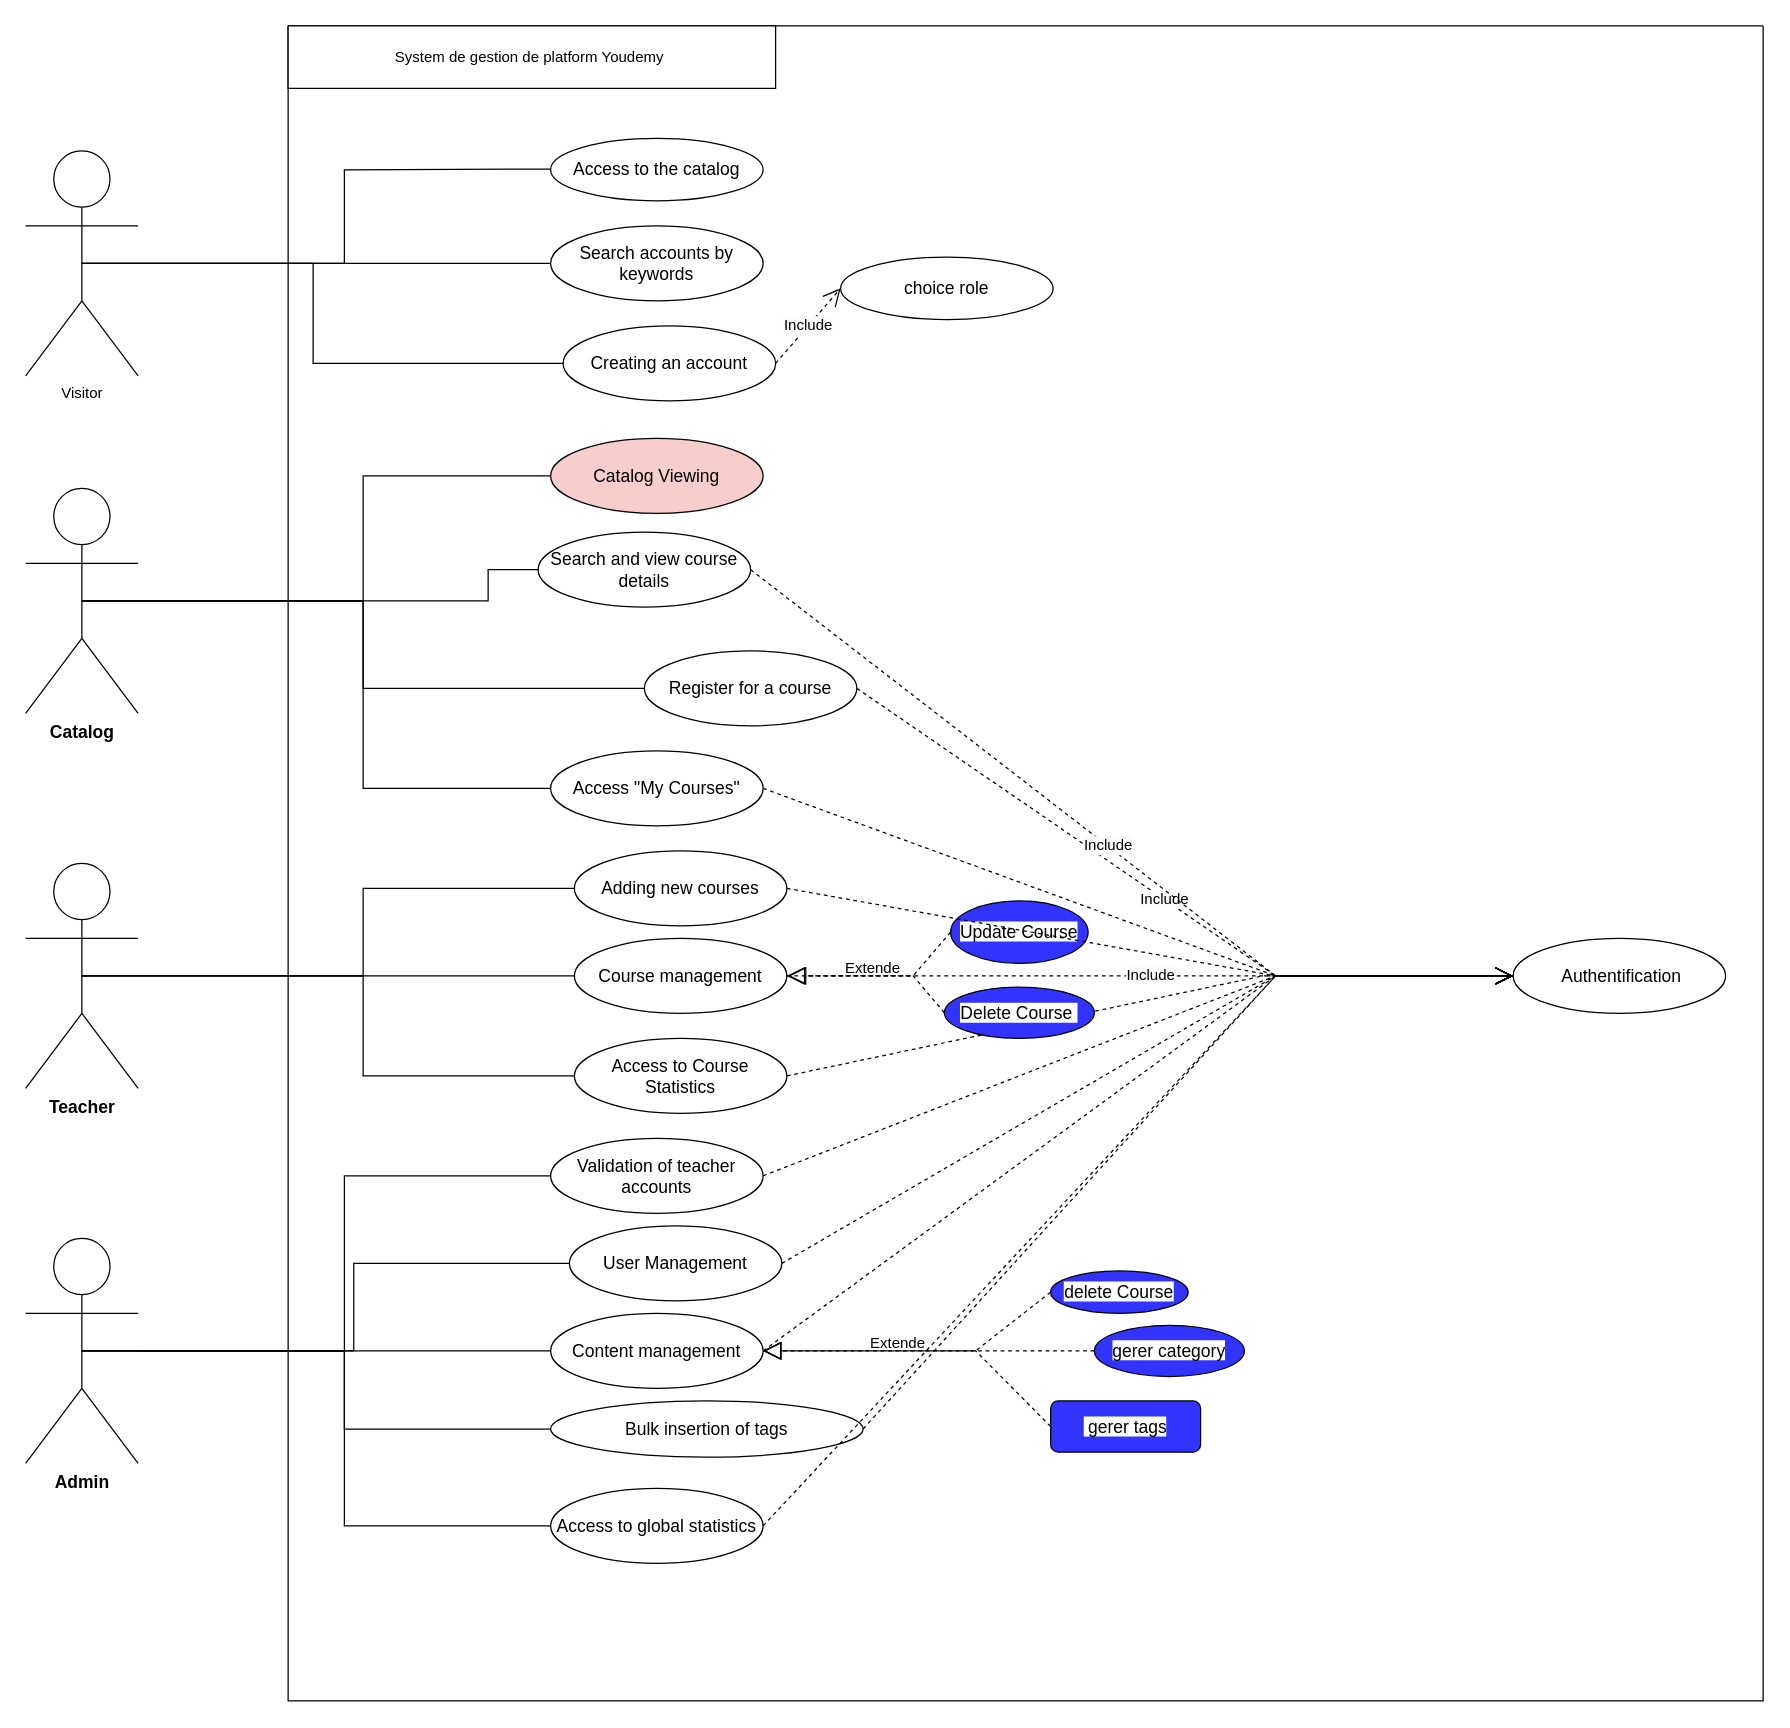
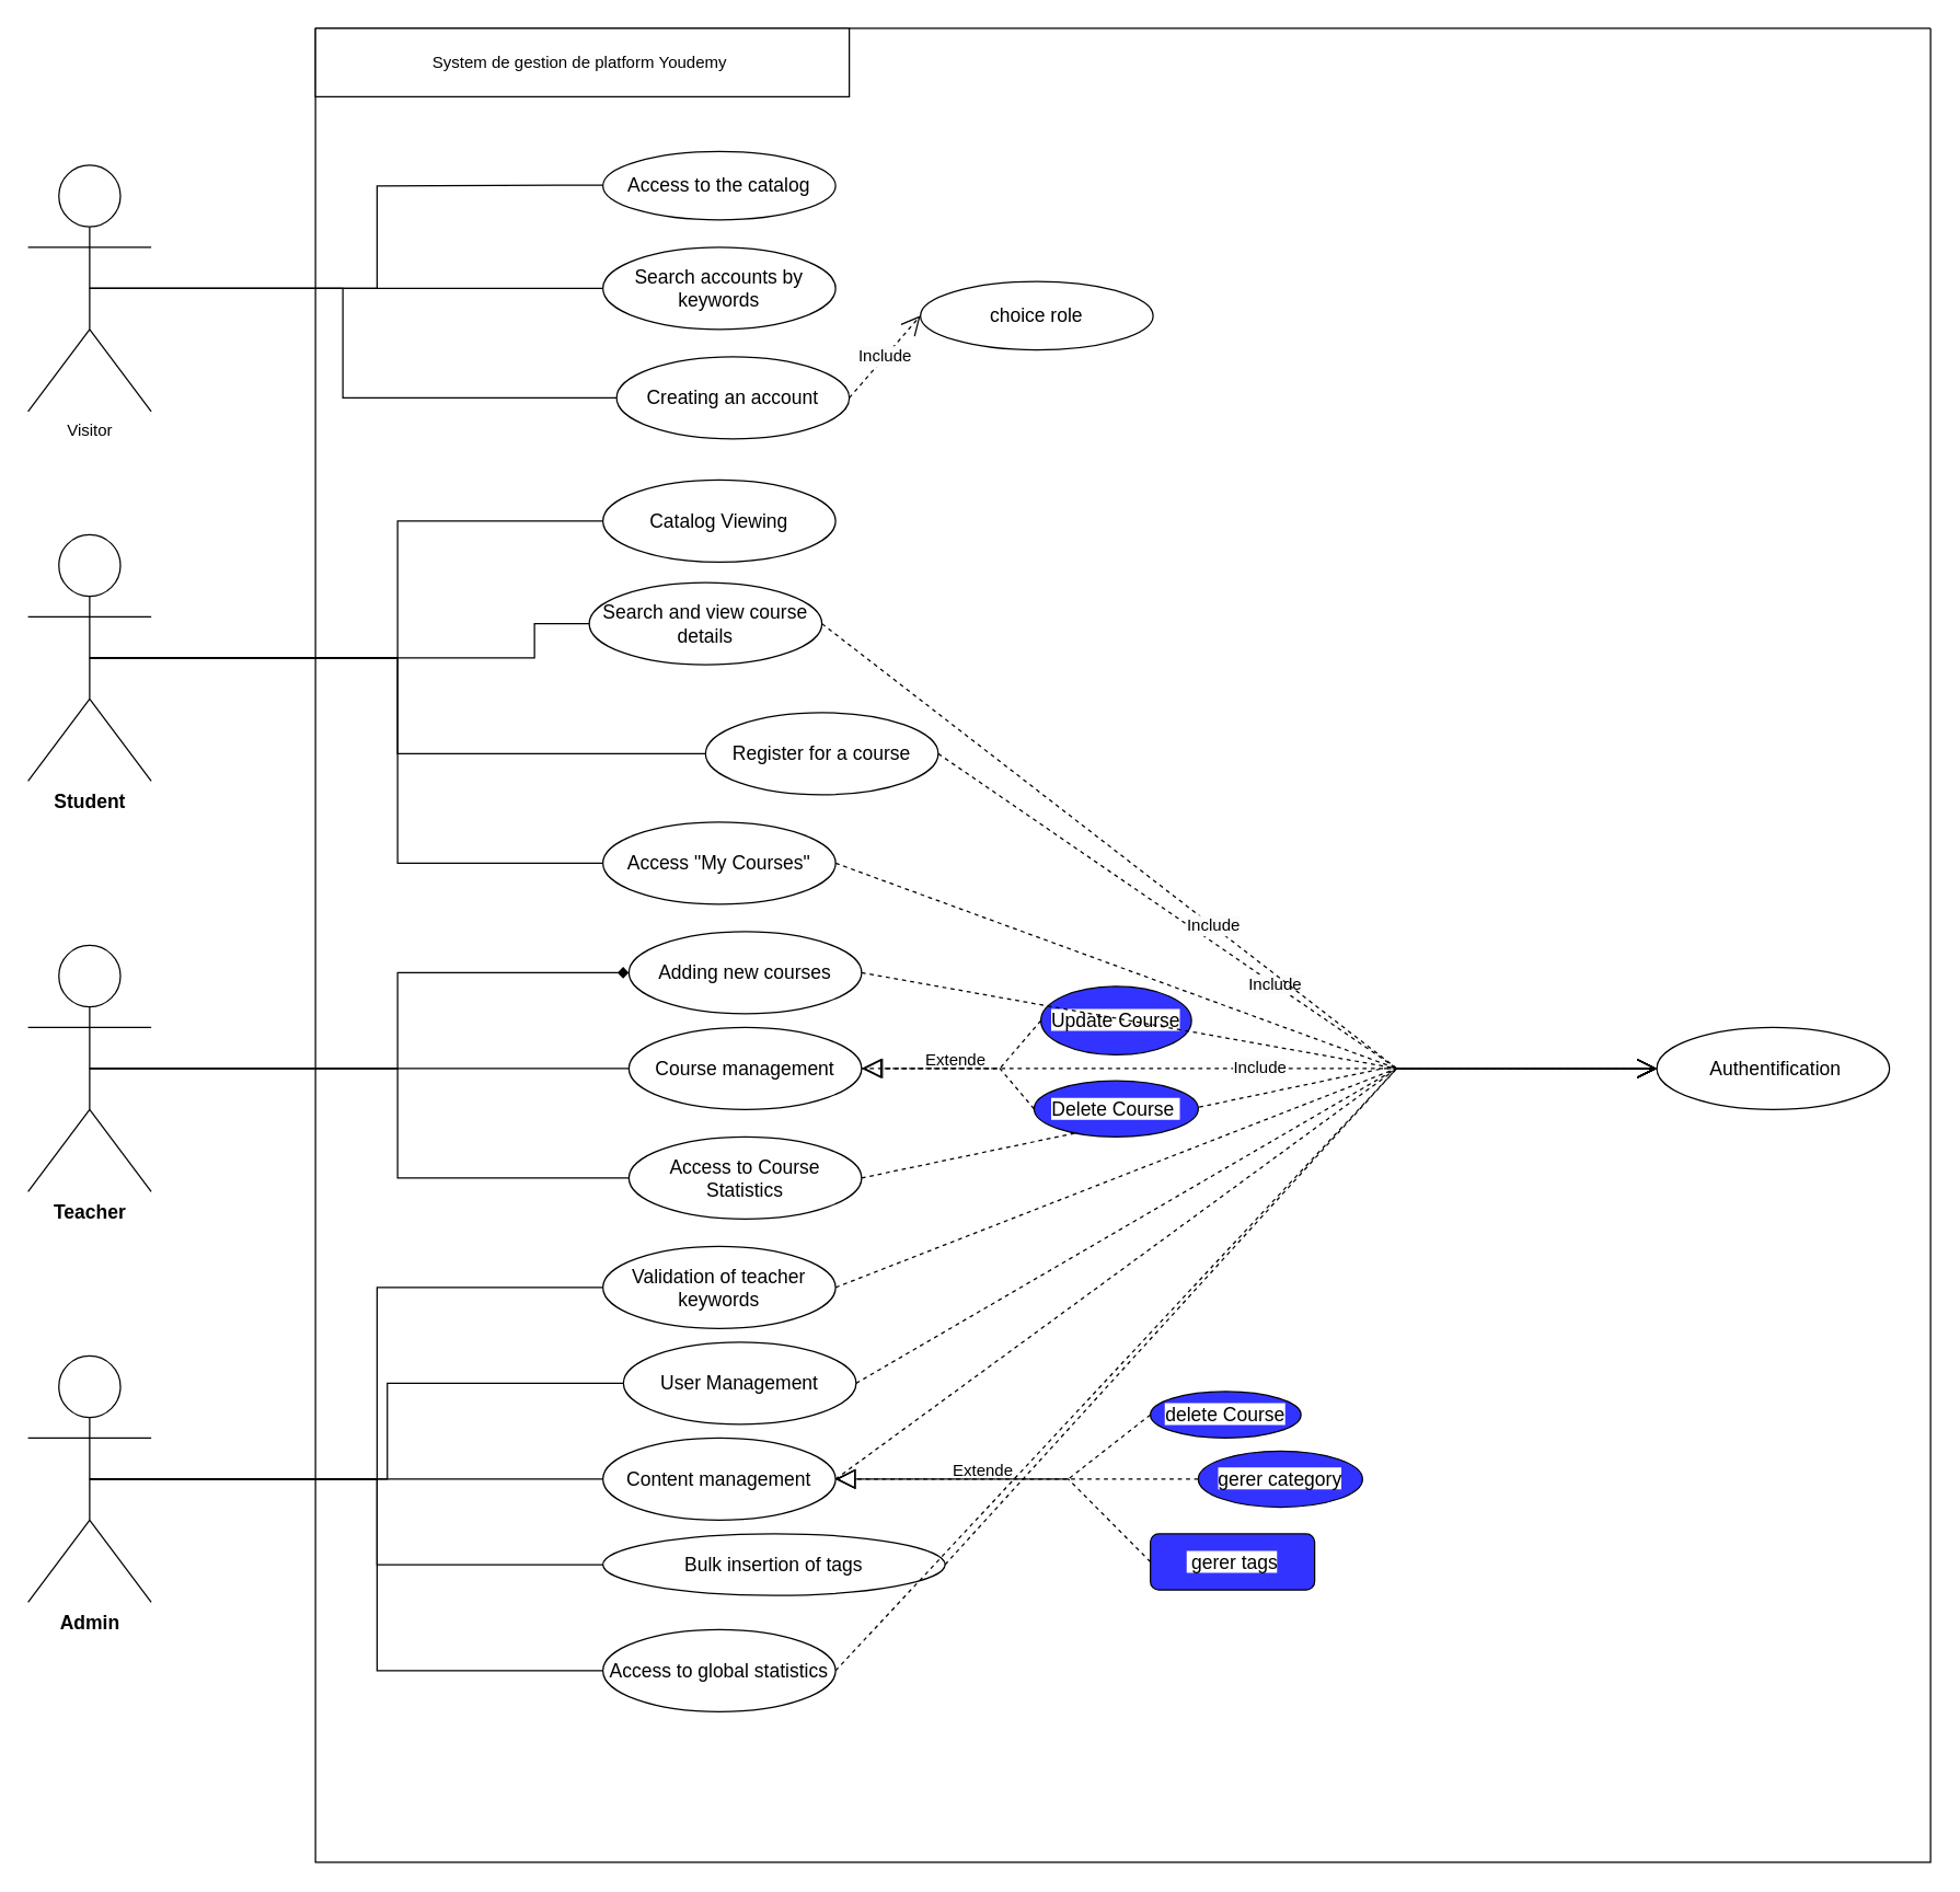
- <mxCell id="8" value="&lt;div style=&quot;&quot;&gt;&lt;font face=&quot;Nunito Sans, sans-serif&quot;&gt;&lt;span style=&quot;font-size: 14px;&quot;&gt;Catalog Viewing&lt;/span&gt;&lt;/font&gt;&lt;/div&gt;" style="ellipse;whiteSpace=wrap;html=1;align=center;fillColor=#f8cecc;" parent="2" vertex="1"><mxGeometry x="210" y="330" width="170" height="60" as="geometry" /></mxCell>
+ <mxCell id="8" value="&lt;div style=&quot;&quot;&gt;&lt;font face=&quot;Nunito Sans, sans-serif&quot;&gt;&lt;span style=&quot;font-size: 14px;&quot;&gt;Catalog Viewing&lt;/span&gt;&lt;/font&gt;&lt;/div&gt;" style="ellipse;whiteSpace=wrap;html=1;align=center;" parent="2" vertex="1"><mxGeometry x="210" y="330" width="170" height="60" as="geometry" /></mxCell>
- <mxCell id="51" value="&lt;span style=&quot;box-sizing: border-box; border: 0px solid; --tw-border-spacing-x: 0; --tw-border-spacing-y: 0; --tw-translate-x: 0; --tw-translate-y: 0; --tw-rotate: 0; --tw-skew-x: 0; --tw-skew-y: 0; --tw-scale-x: 1; --tw-scale-y: 1; --tw-pan-x: ; --tw-pan-y: ; --tw-pinch-zoom: ; --tw-scroll-snap-strictness: proximity; --tw-gradient-from-position: ; --tw-gradient-via-position: ; --tw-gradient-to-position: ; --tw-ordinal: ; --tw-slashed-zero: ; --tw-numeric-figure: ; --tw-numeric-spacing: ; --tw-numeric-fraction: ; --tw-ring-inset: ; --tw-ring-offset-width: 0px; --tw-ring-offset-color: light-dark(#fff, #000000); --tw-ring-color: light-dark(rgba(59,130,246,.5), #4c89ec); --tw-ring-offset-shadow: 0 0 #0000; --tw-ring-shadow: 0 0 #0000; --tw-shadow: 0 0 #0000; --tw-shadow-colored: 0 0 #0000; --tw-blur: ; --tw-brightness: ; --tw-contrast: ; --tw-grayscale: ; --tw-hue-rotate: ; --tw-invert: ; --tw-saturate: ; --tw-sepia: ; --tw-drop-shadow: ; --tw-backdrop-blur: ; --tw-backdrop-brightness: ; --tw-backdrop-contrast: ; --tw-backdrop-grayscale: ; --tw-backdrop-hue-rotate: ; --tw-backdrop-invert: ; --tw-backdrop-opacity: ; --tw-backdrop-saturate: ; --tw-backdrop-sepia: ; --tw-contain-size: ; --tw-contain-layout: ; --tw-contain-paint: ; --tw-contain-style: ; font-weight: bolder; font-family: &amp;quot;Nunito Sans&amp;quot;, sans-serif; font-size: 14px; text-align: start; white-space: pre-wrap; background-color: rgb(255, 255, 255);&quot;&gt;Catalog&lt;/span&gt;" style="shape=umlActor;verticalLabelPosition=bottom;verticalAlign=top;html=1;outlineConnect=0;" parent="1" vertex="1"><mxGeometry x="20" y="390" width="90" height="180" as="geometry" /></mxCell>
+ <mxCell id="51" value="&lt;span style=&quot;box-sizing: border-box; border: 0px solid; --tw-border-spacing-x: 0; --tw-border-spacing-y: 0; --tw-translate-x: 0; --tw-translate-y: 0; --tw-rotate: 0; --tw-skew-x: 0; --tw-skew-y: 0; --tw-scale-x: 1; --tw-scale-y: 1; --tw-pan-x: ; --tw-pan-y: ; --tw-pinch-zoom: ; --tw-scroll-snap-strictness: proximity; --tw-gradient-from-position: ; --tw-gradient-via-position: ; --tw-gradient-to-position: ; --tw-ordinal: ; --tw-slashed-zero: ; --tw-numeric-figure: ; --tw-numeric-spacing: ; --tw-numeric-fraction: ; --tw-ring-inset: ; --tw-ring-offset-width: 0px; --tw-ring-offset-color: light-dark(#fff, #000000); --tw-ring-color: light-dark(rgba(59,130,246,.5), #4c89ec); --tw-ring-offset-shadow: 0 0 #0000; --tw-ring-shadow: 0 0 #0000; --tw-shadow: 0 0 #0000; --tw-shadow-colored: 0 0 #0000; --tw-blur: ; --tw-brightness: ; --tw-contrast: ; --tw-grayscale: ; --tw-hue-rotate: ; --tw-invert: ; --tw-saturate: ; --tw-sepia: ; --tw-drop-shadow: ; --tw-backdrop-blur: ; --tw-backdrop-brightness: ; --tw-backdrop-contrast: ; --tw-backdrop-grayscale: ; --tw-backdrop-hue-rotate: ; --tw-backdrop-invert: ; --tw-backdrop-opacity: ; --tw-backdrop-saturate: ; --tw-backdrop-sepia: ; --tw-contain-size: ; --tw-contain-layout: ; --tw-contain-paint: ; --tw-contain-style: ; font-weight: bolder; font-family: &amp;quot;Nunito Sans&amp;quot;, sans-serif; font-size: 14px; text-align: start; white-space: pre-wrap; background-color: rgb(255, 255, 255);&quot;&gt;Student&lt;/span&gt;" style="shape=umlActor;verticalLabelPosition=bottom;verticalAlign=top;html=1;outlineConnect=0;" parent="1" vertex="1"><mxGeometry x="20" y="390" width="90" height="180" as="geometry" /></mxCell>
- <mxCell id="59" value="" style="endArrow=none;html=1;edgeStyle=orthogonalEdgeStyle;rounded=0;exitX=0.5;exitY=0.5;exitDx=0;exitDy=0;exitPerimeter=0;entryX=0;entryY=0.5;entryDx=0;entryDy=0;" parent="1" source="52" target="11" edge="1"><mxGeometry relative="1" as="geometry"><mxPoint x="120" y="829.09" as="sourcePoint" /><mxPoint x="455" y="829.09" as="targetPoint" /><Array as="points"><mxPoint x="290" y="780" /><mxPoint x="290" y="710" /></Array></mxGeometry></mxCell>
+ <mxCell id="59" value="" style="endArrow=diamond;html=1;edgeStyle=orthogonalEdgeStyle;rounded=0;exitX=0.5;exitY=0.5;exitDx=0;exitDy=0;exitPerimeter=0;entryX=0;entryY=0.5;entryDx=0;entryDy=0;" parent="1" source="52" target="11" edge="1"><mxGeometry relative="1" as="geometry"><mxPoint x="120" y="829.09" as="sourcePoint" /><mxPoint x="455" y="829.09" as="targetPoint" /><Array as="points"><mxPoint x="290" y="780" /><mxPoint x="290" y="710" /></Array></mxGeometry></mxCell>
- <mxCell id="14" value="&lt;div style=&quot;&quot;&gt;&lt;span style=&quot;font-family: &amp;quot;Nunito Sans&amp;quot;, sans-serif; font-size: 14px; text-align: left; background-color: rgb(255, 255, 255);&quot;&gt;Validation of teacher accounts&lt;/span&gt;&lt;/div&gt;" style="ellipse;whiteSpace=wrap;html=1;align=center;" parent="2" vertex="1"><mxGeometry x="210" y="890" width="170" height="60" as="geometry" /></mxCell>
+ <mxCell id="14" value="&lt;div style=&quot;&quot;&gt;&lt;span style=&quot;font-family: &amp;quot;Nunito Sans&amp;quot;, sans-serif; font-size: 14px; text-align: left; background-color: rgb(255, 255, 255);&quot;&gt;Validation of teacher keywords&lt;/span&gt;&lt;/div&gt;" style="ellipse;whiteSpace=wrap;html=1;align=center;" parent="2" vertex="1"><mxGeometry x="210" y="890" width="170" height="60" as="geometry" /></mxCell>
